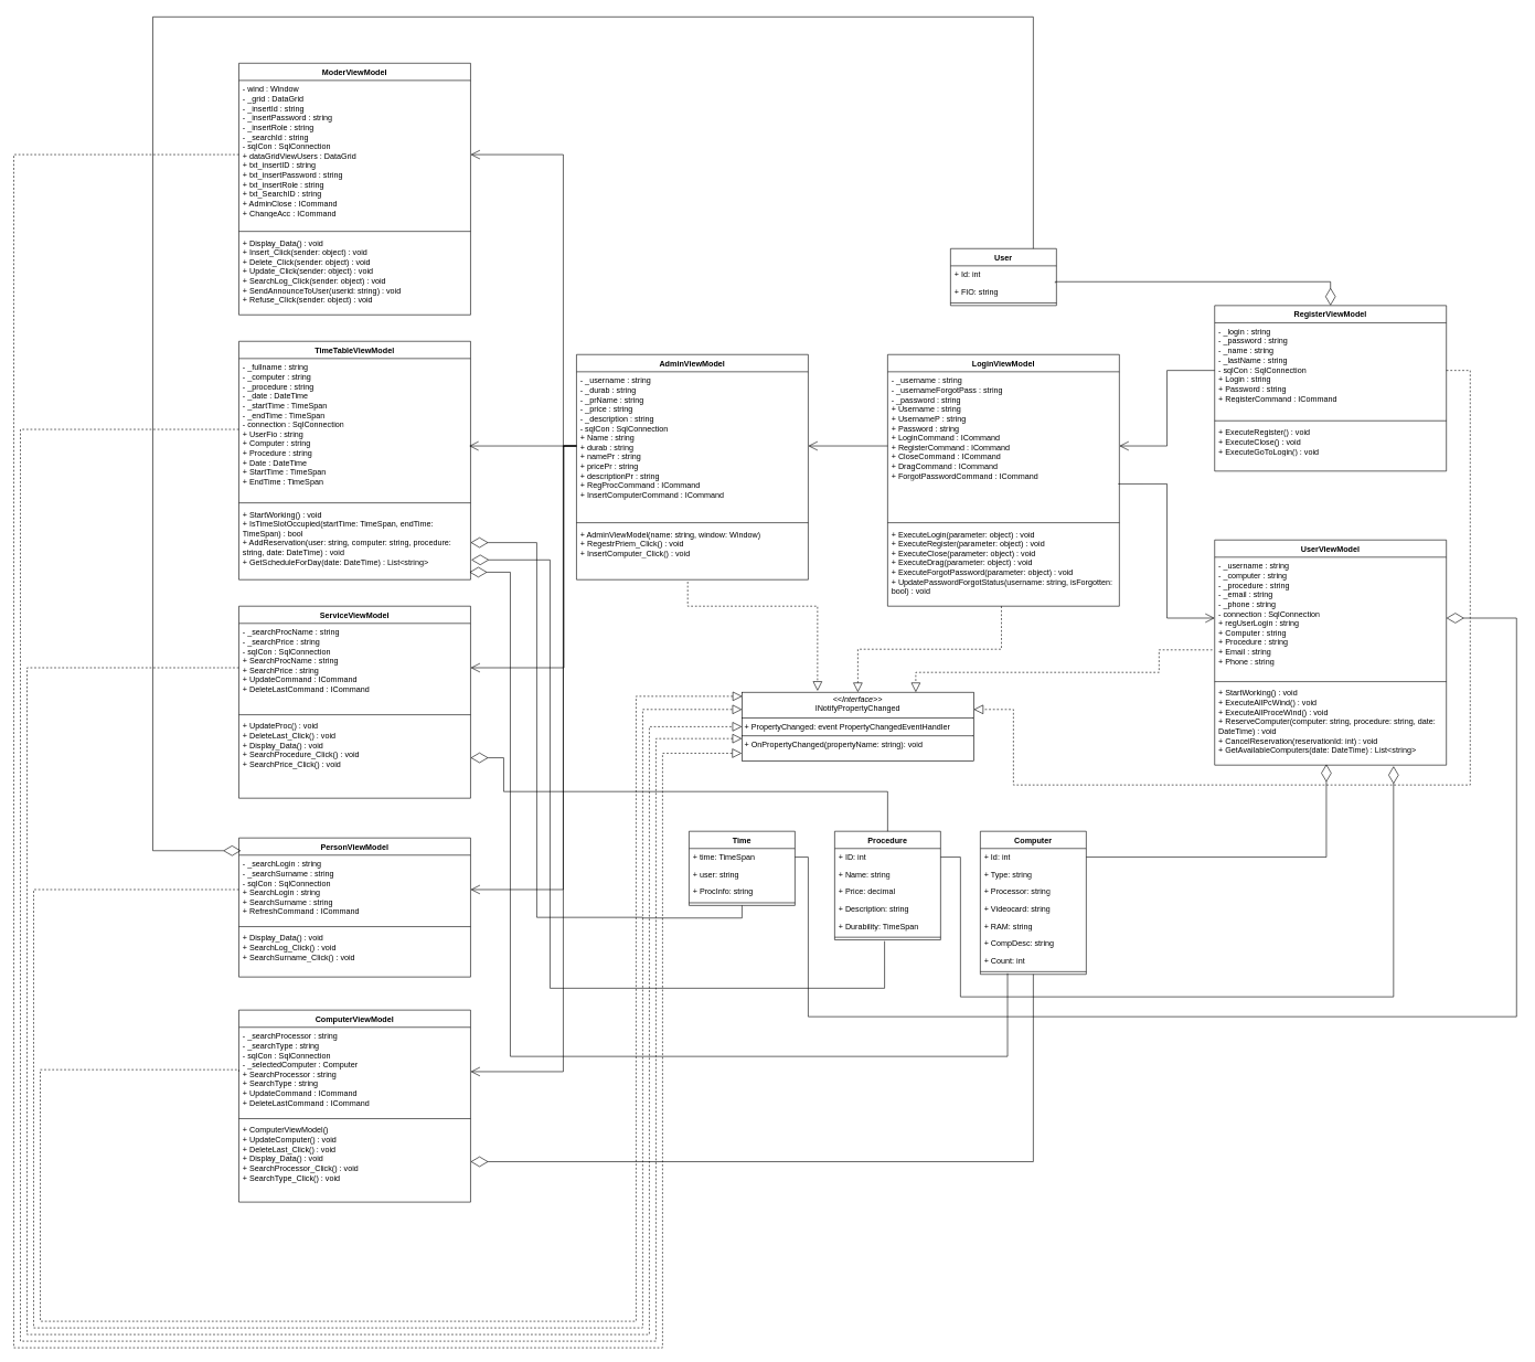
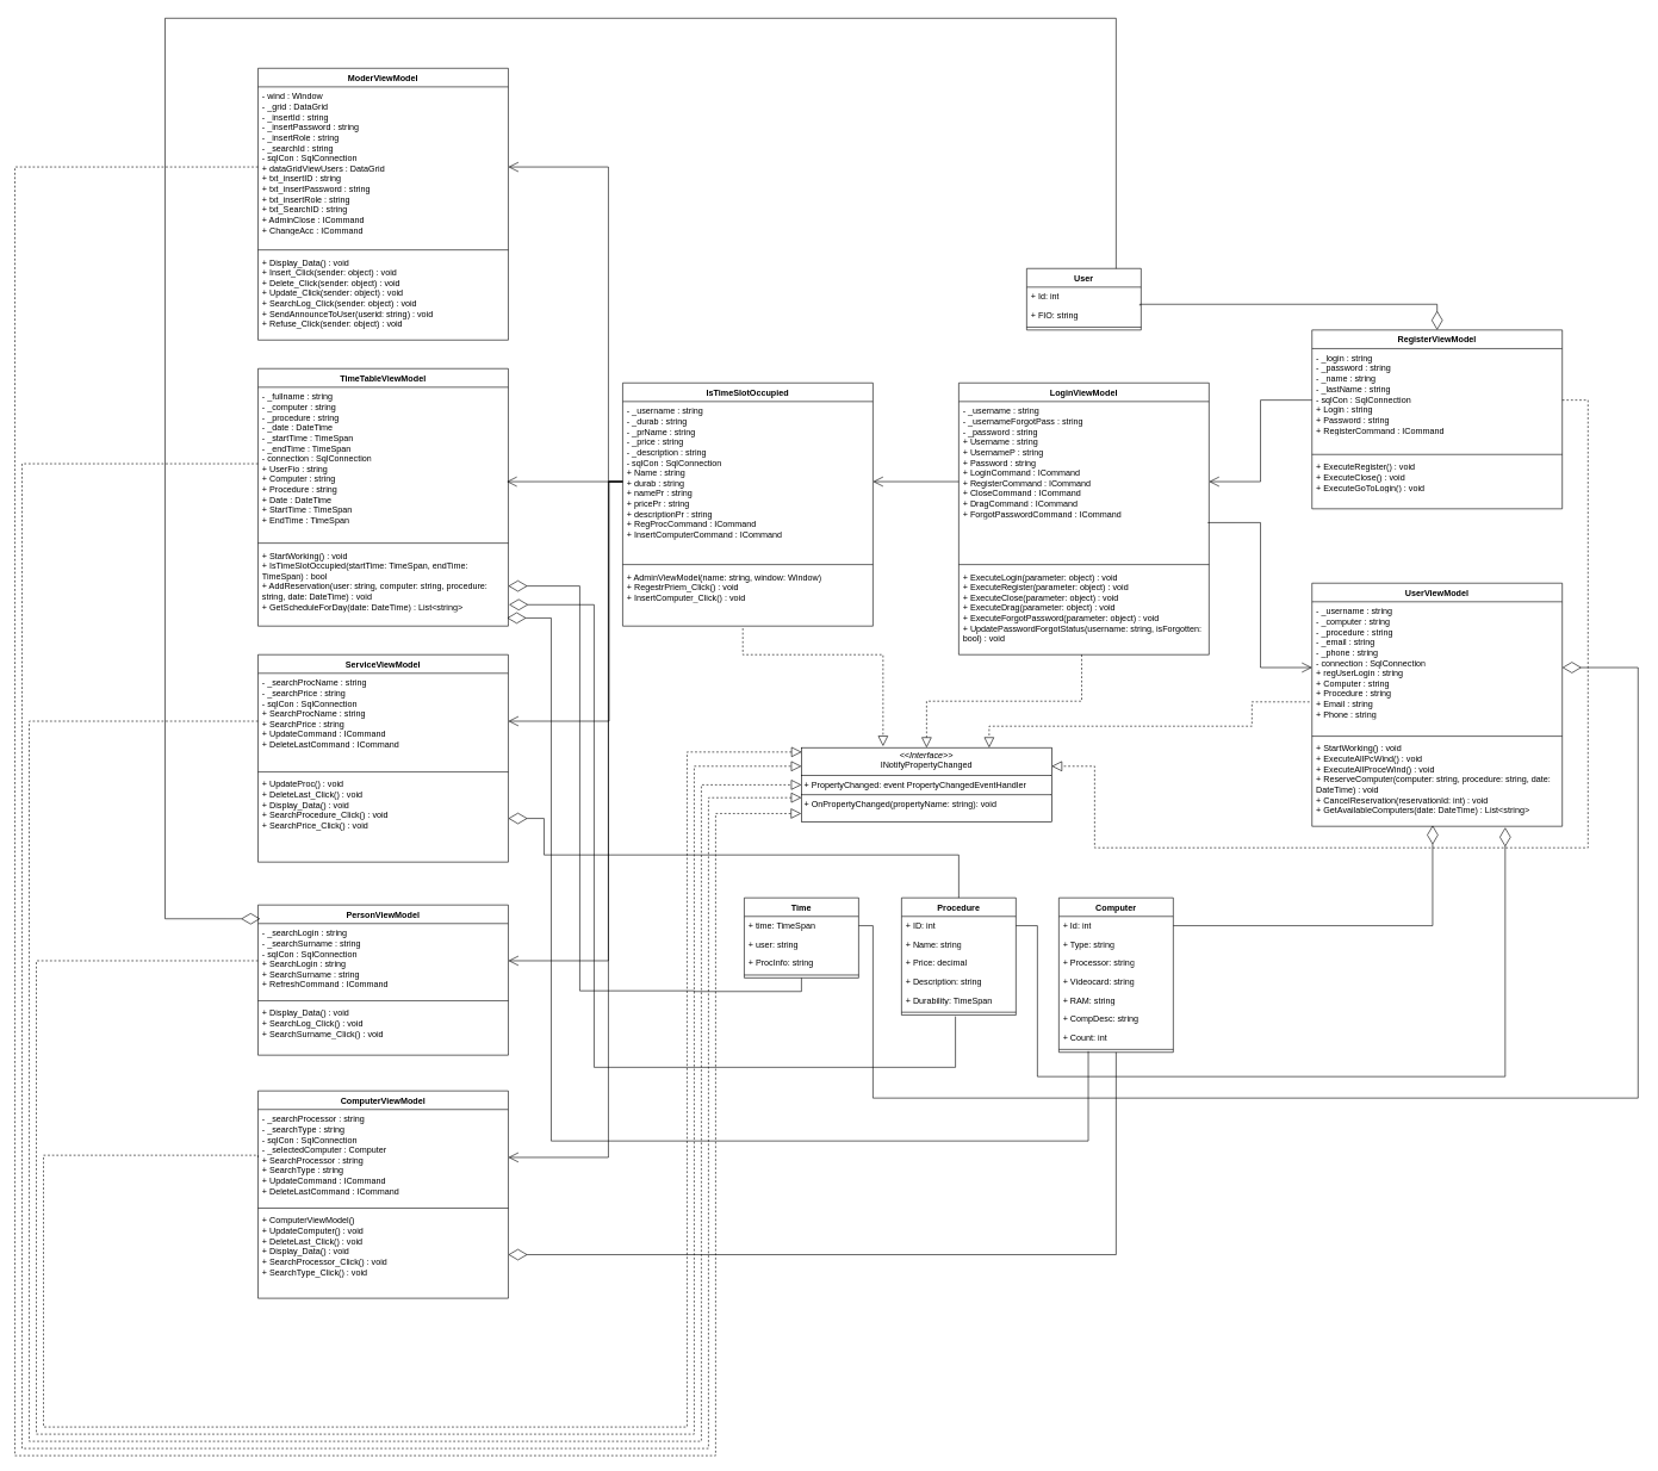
- <mxCell id="27" value="AdminViewModel" style="swimlane;fontStyle=1;align=center;verticalAlign=top;childLayout=stackLayout;horizontal=1;startSize=26;horizontalStack=0;resizeParent=1;resizeParentMax=0;resizeLast=0;collapsible=1;marginBottom=0;whiteSpace=wrap;html=1;" vertex="1" parent="1"><mxGeometry x="870" y="530" width="350" height="340" as="geometry" /></mxCell>
+ <mxCell id="27" value="IsTimeSlotOccupied" style="swimlane;fontStyle=1;align=center;verticalAlign=top;childLayout=stackLayout;horizontal=1;startSize=26;horizontalStack=0;resizeParent=1;resizeParentMax=0;resizeLast=0;collapsible=1;marginBottom=0;whiteSpace=wrap;html=1;" vertex="1" parent="1"><mxGeometry x="870" y="530" width="350" height="340" as="geometry" /></mxCell>
